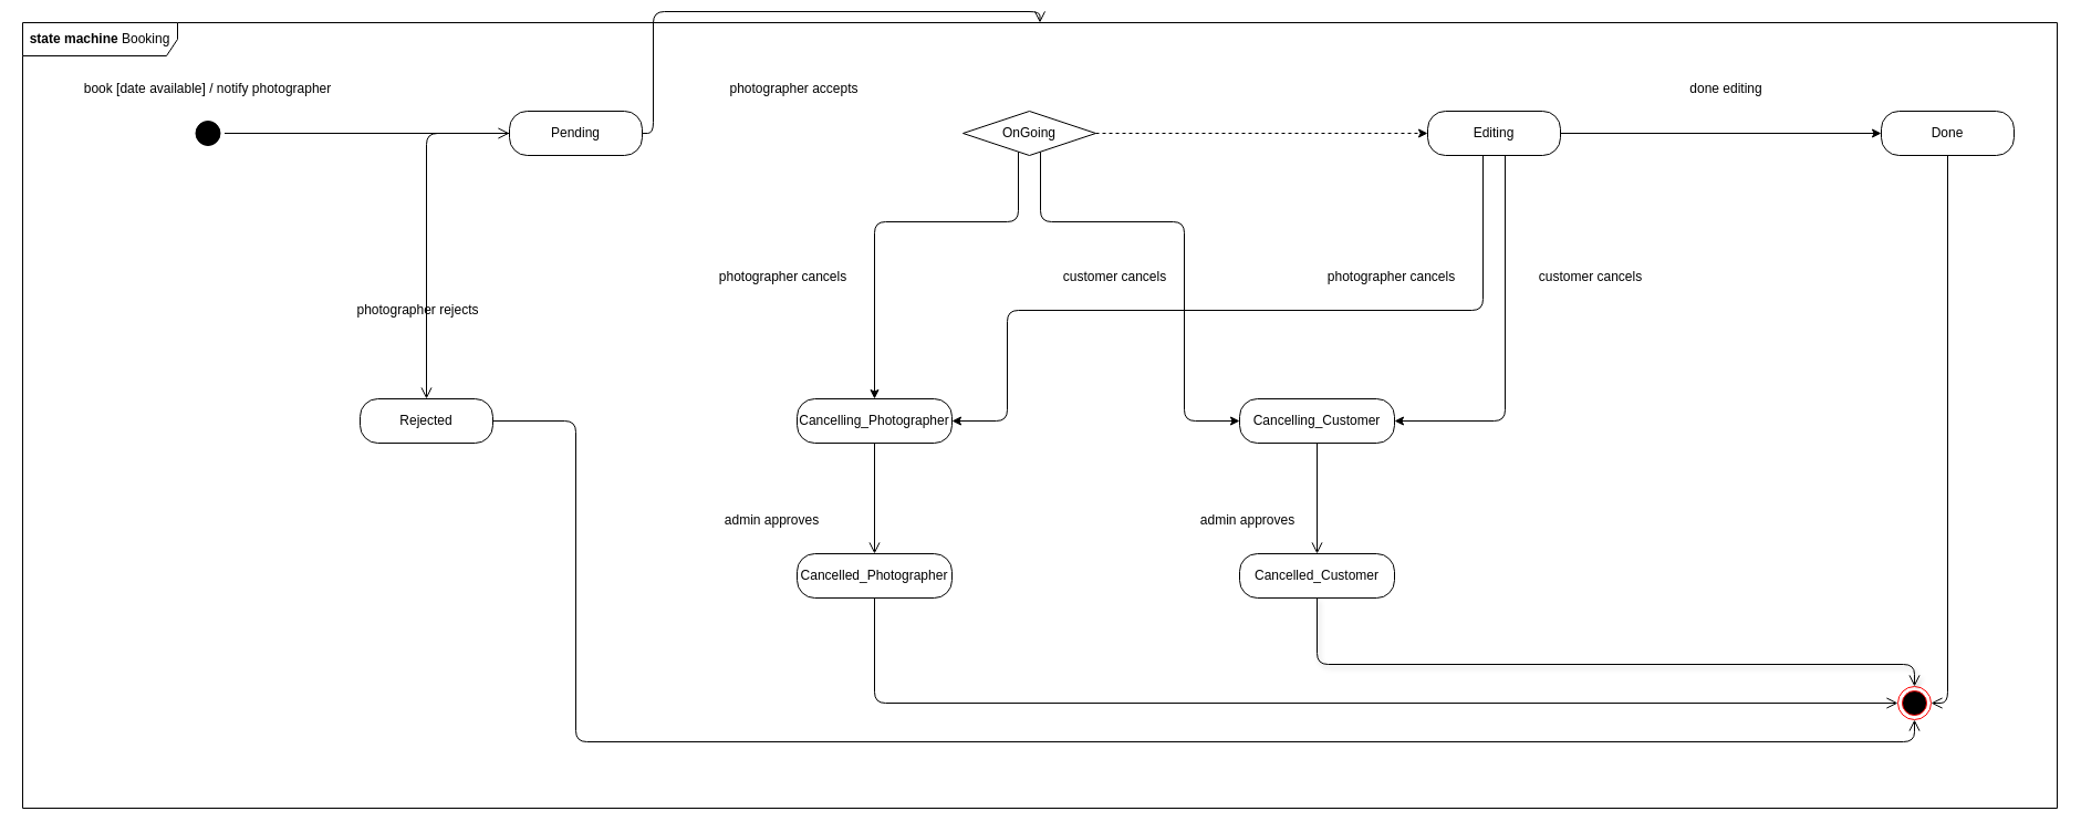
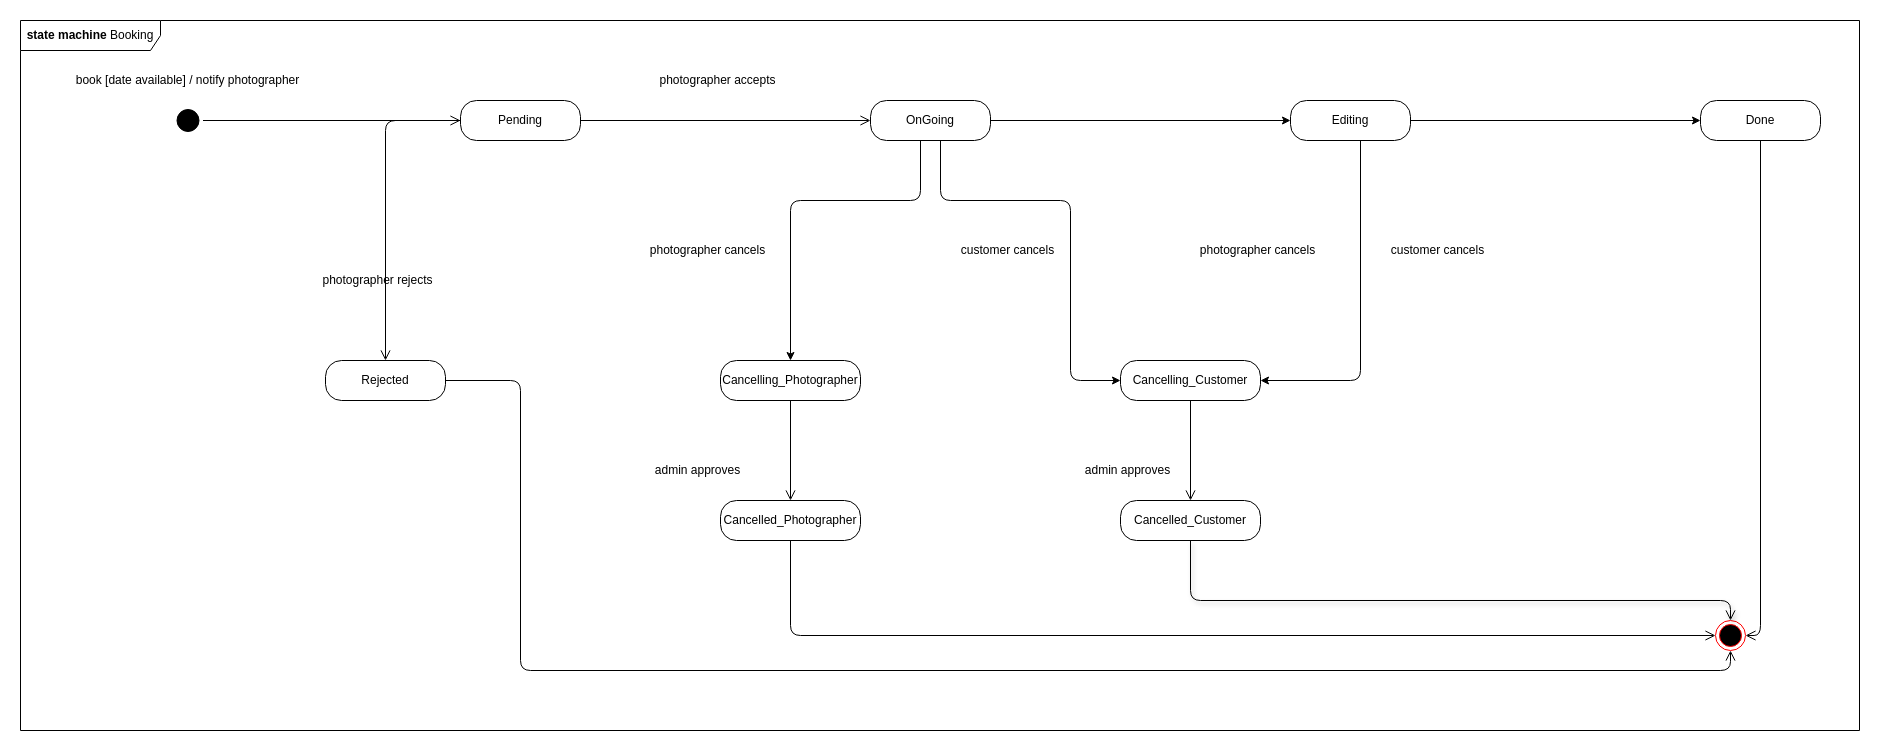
- <mxCell id="15" value="" style="edgeStyle=orthogonalEdgeStyle;html=1;verticalAlign=bottom;endArrow=open;endSize=8;strokeColor=#000000;exitX=1;exitY=0.5;exitDx=0;exitDy=0;" parent="1" source="4" target="2" edge="1"><mxGeometry relative="1" as="geometry"><mxPoint x="530" y="370" as="targetPoint" /><mxPoint x="530" y="150" as="sourcePoint" /></mxGeometry></mxCell>
+ <mxCell id="15" value="" style="edgeStyle=orthogonalEdgeStyle;html=1;verticalAlign=bottom;endArrow=open;endSize=8;strokeColor=#000000;exitX=1;exitY=0.5;exitDx=0;exitDy=0;" parent="1" source="4" target="14" edge="1"><mxGeometry relative="1" as="geometry"><mxPoint x="530" y="370" as="targetPoint" /><mxPoint x="530" y="150" as="sourcePoint" /></mxGeometry></mxCell>
- <mxCell id="31" value="done editing" style="text;html=1;strokeColor=none;fillColor=none;align=center;verticalAlign=middle;whiteSpace=wrap;rounded=0;" parent="1" vertex="1"><mxGeometry x="1420" y="70" width="280" height="20" as="geometry" /></mxCell>
- <mxCell id="14" value="OnGoing" style="rhombus;whiteSpace=wrap;html=1;arcSize=40;fontColor=#000000;fillColor=#FFFFFF;strokeColor=#000000;" parent="1" vertex="1"><mxGeometry x="870" y="100" width="120" height="40" as="geometry" /></mxCell>
+ <mxCell id="14" value="OnGoing" style="rounded=1;whiteSpace=wrap;html=1;arcSize=40;fontColor=#000000;fillColor=#FFFFFF;strokeColor=#000000;" parent="1" vertex="1"><mxGeometry x="870" y="100" width="120" height="40" as="geometry" /></mxCell>
- <mxCell id="11" style="edgeStyle=orthogonalEdgeStyle;rounded=1;orthogonalLoop=1;jettySize=auto;html=1;entryX=0;entryY=0.5;entryDx=0;entryDy=0;strokeColor=#000000;dashed=1;" parent="1" source="14" target="27" edge="1"><mxGeometry relative="1" as="geometry" /></mxCell>
+ <mxCell id="11" style="edgeStyle=orthogonalEdgeStyle;rounded=1;orthogonalLoop=1;jettySize=auto;html=1;entryX=0;entryY=0.5;entryDx=0;entryDy=0;strokeColor=#000000;" parent="1" source="14" target="27" edge="1"><mxGeometry relative="1" as="geometry" /></mxCell>
- <mxCell id="25" style="edgeStyle=orthogonalEdgeStyle;rounded=1;orthogonalLoop=1;jettySize=auto;html=1;entryX=1;entryY=0.5;entryDx=0;entryDy=0;strokeColor=#000000;" parent="1" source="27" target="16" edge="1"><mxGeometry relative="1" as="geometry"><Array as="points"><mxPoint x="1340" y="280" /><mxPoint x="910" y="280" /><mxPoint x="910" y="380" /></Array></mxGeometry></mxCell>
